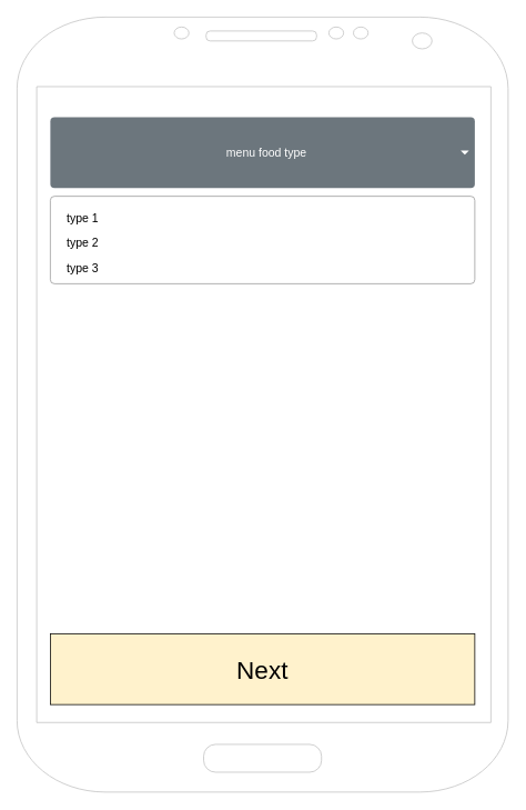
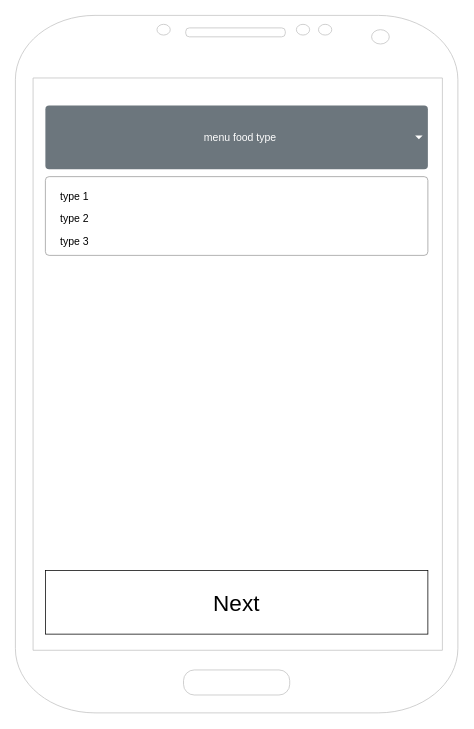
- <mxCell id="10" value="&lt;font style=&quot;font-size: 30px;&quot;&gt;Next&lt;/font&gt;" style="rounded=0;whiteSpace=wrap;html=1;fontSize=18;fillColor=#fff2cc;" vertex="1" parent="2"><mxGeometry x="40" y="740" width="510" height="85" as="geometry" /></mxCell>
+ <mxCell id="10" value="&lt;font style=&quot;font-size: 30px;&quot;&gt;Next&lt;/font&gt;" style="rounded=0;whiteSpace=wrap;html=1;fontSize=18;" vertex="1" parent="2"><mxGeometry x="40" y="740" width="510" height="85" as="geometry" /></mxCell>
